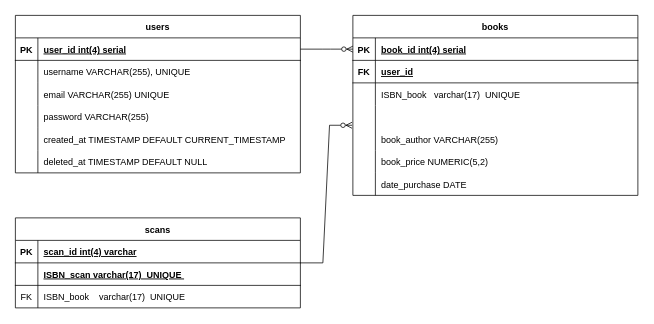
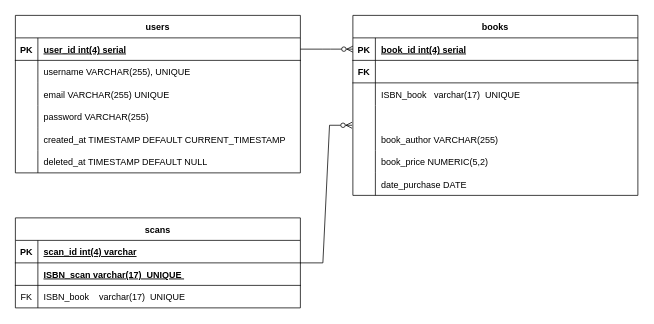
- <mxCell id="28" value="user_id" style="shape=partialRectangle;overflow=hidden;connectable=0;fillColor=none;top=0;left=0;bottom=0;right=0;align=left;spacingLeft=6;fontStyle=5;" vertex="1" parent="26"><mxGeometry x="30" width="350" height="30" as="geometry"><mxRectangle width="350" height="30" as="alternateBounds" /></mxGeometry></mxCell>
